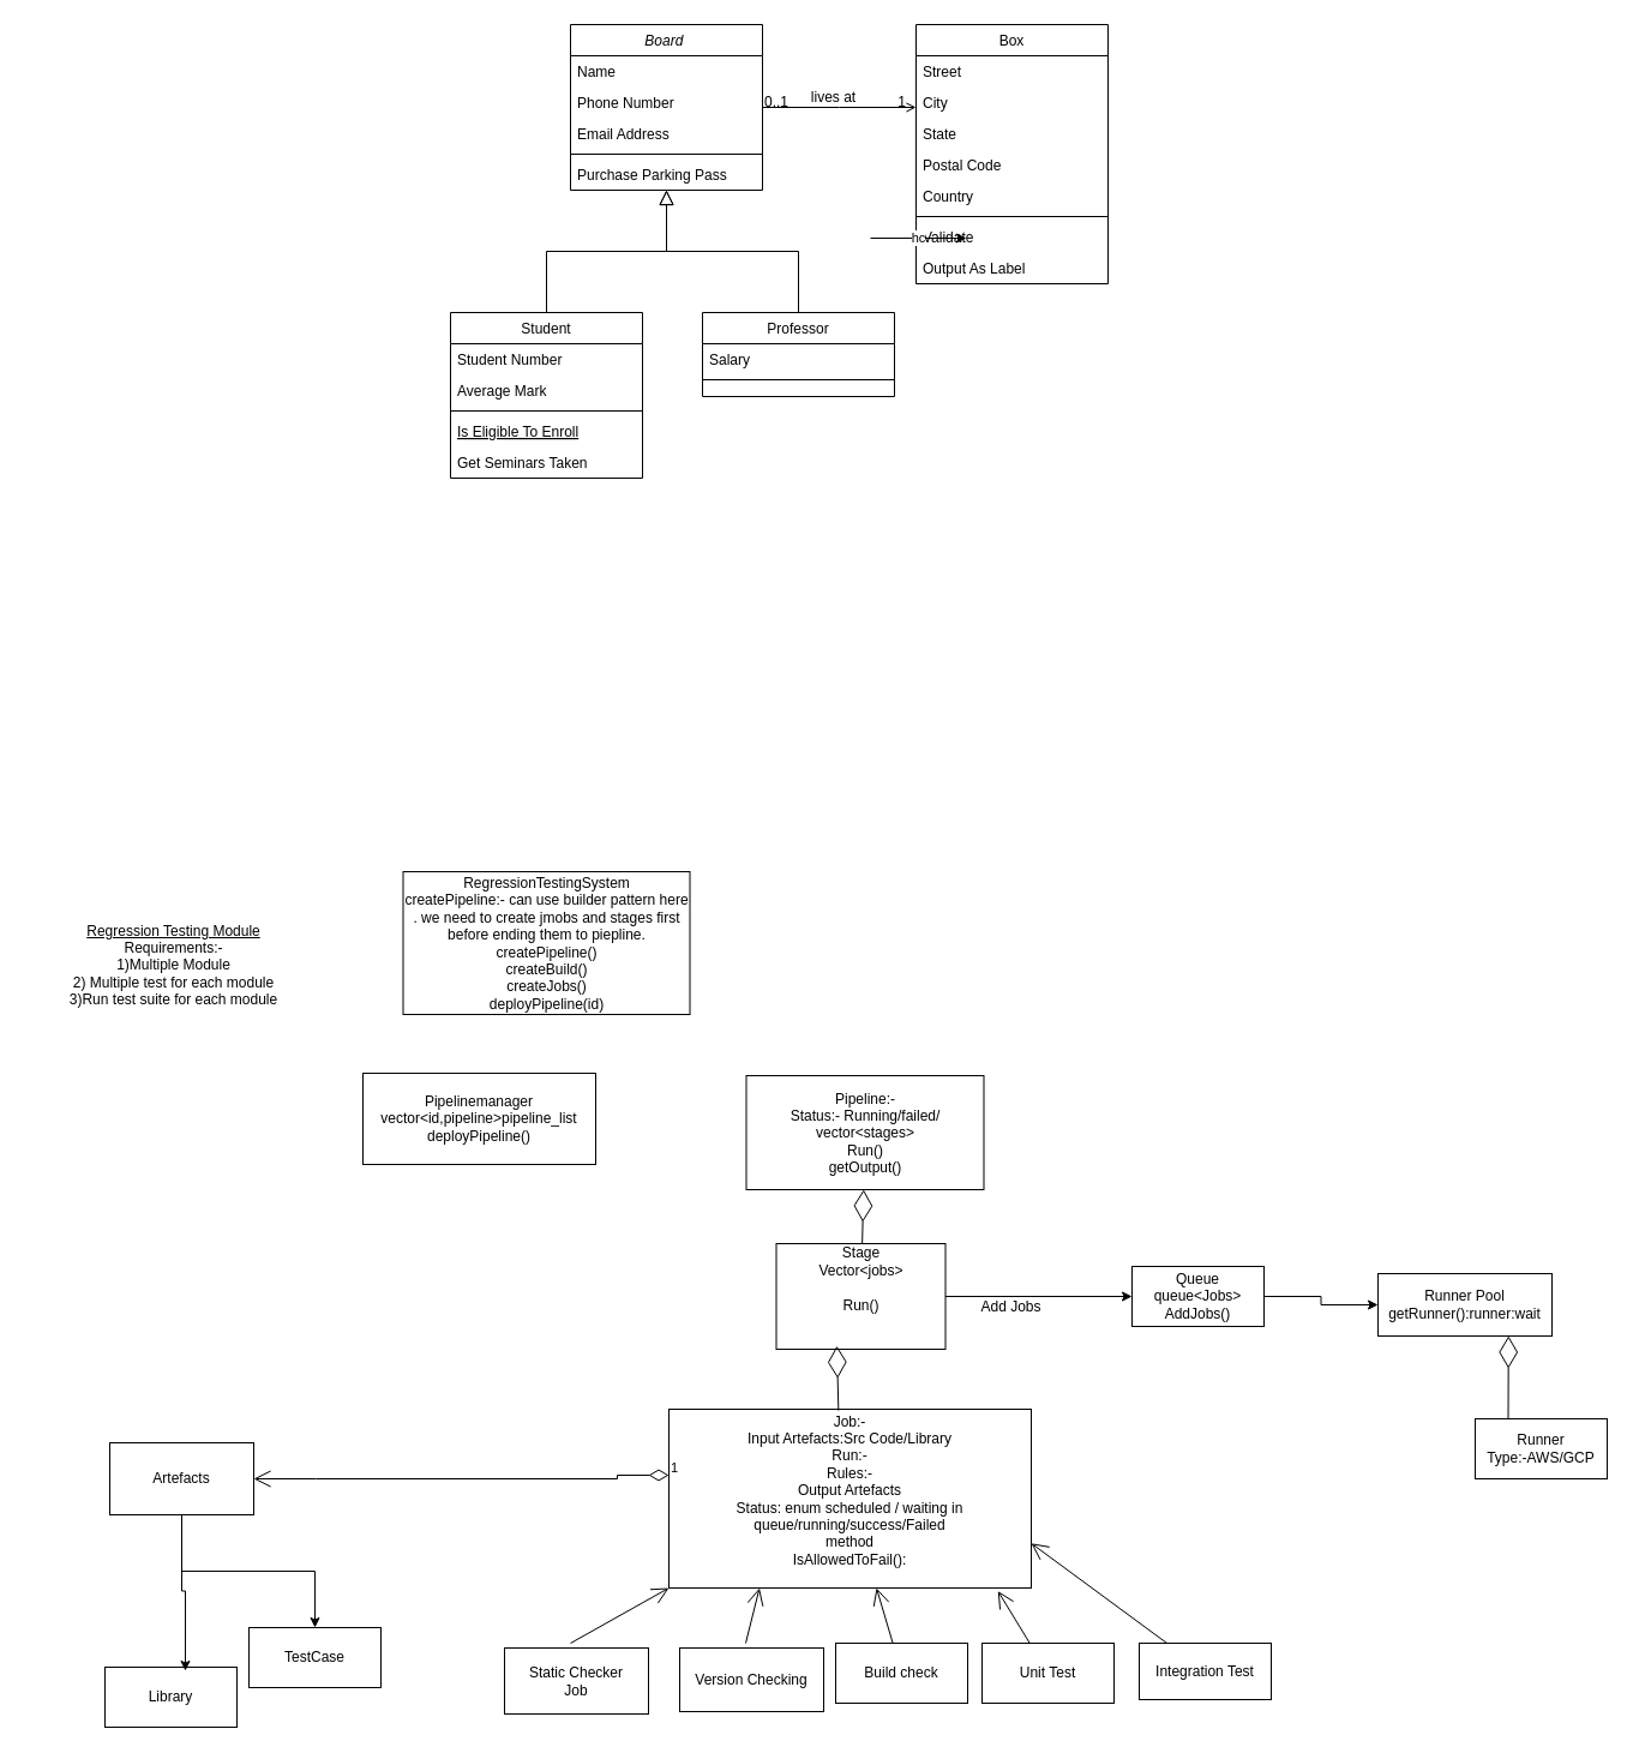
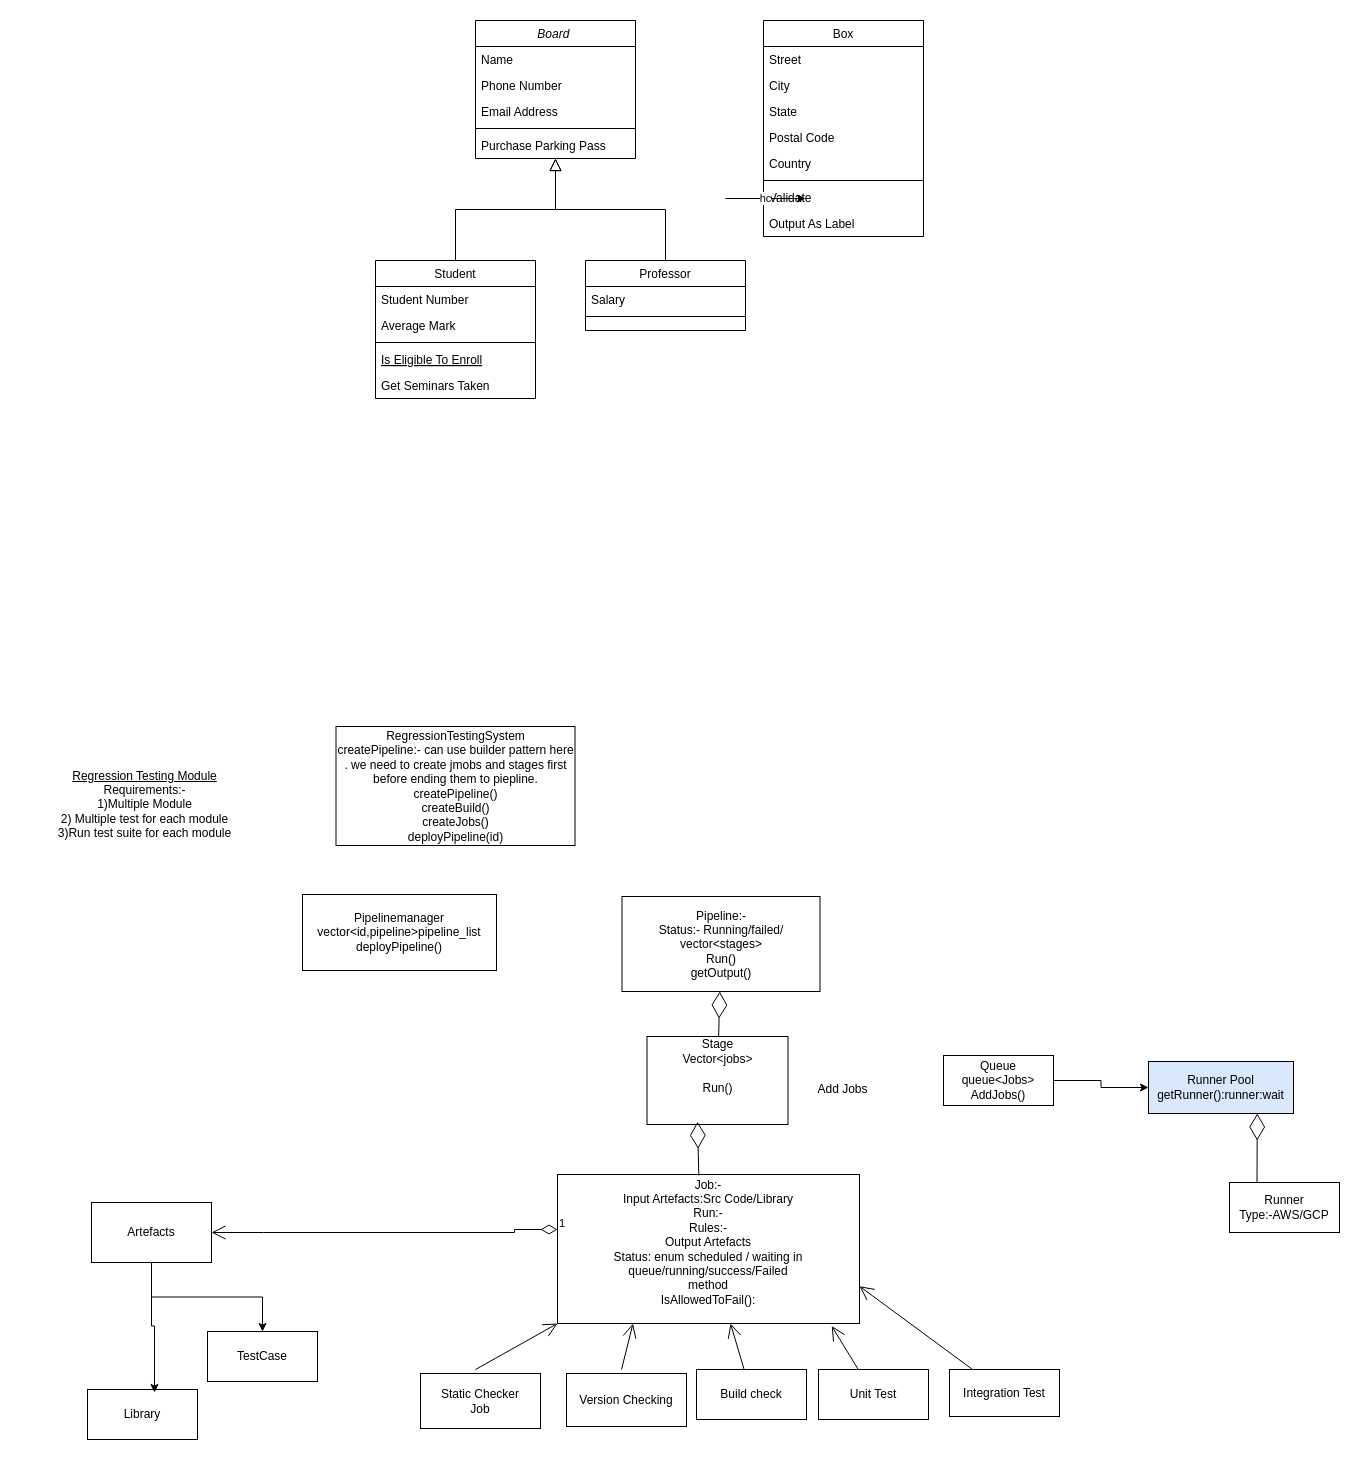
- <mxCell id="28" value="" style="endArrow=open;shadow=0;strokeWidth=1;rounded=0;curved=0;endFill=1;edgeStyle=elbowEdgeStyle;elbow=vertical;" parent="1" source="2" target="19" edge="1"><mxGeometry x="0.5" y="41" relative="1" as="geometry"><mxPoint x="635" y="92" as="sourcePoint" /><mxPoint x="795" y="92" as="targetPoint" /><mxPoint x="-40" y="32" as="offset" /></mxGeometry></mxCell>
- <mxCell id="29" value="0..1" style="resizable=0;align=left;verticalAlign=bottom;labelBackgroundColor=none;fontSize=12;" parent="28" connectable="0" vertex="1"><mxGeometry x="-1" relative="1" as="geometry"><mxPoint y="4" as="offset" /></mxGeometry></mxCell>
- <mxCell id="30" value="1" style="resizable=0;align=right;verticalAlign=bottom;labelBackgroundColor=none;fontSize=12;" parent="28" connectable="0" vertex="1"><mxGeometry x="1" relative="1" as="geometry"><mxPoint x="-7" y="4" as="offset" /></mxGeometry></mxCell>
- <mxCell id="31" value="lives at" style="text;html=1;resizable=0;points=[];;align=center;verticalAlign=middle;labelBackgroundColor=none;rounded=0;shadow=0;strokeWidth=1;fontSize=12;" parent="28" vertex="1" connectable="0"><mxGeometry x="0.5" y="49" relative="1" as="geometry"><mxPoint x="-38" y="40" as="offset" /></mxGeometry></mxCell>
- <mxCell id="37" style="edgeStyle=orthogonalEdgeStyle;rounded=0;orthogonalLoop=1;jettySize=auto;html=1;entryX=0;entryY=0.5;entryDx=0;entryDy=0;" edge="1" parent="1" source="38" target="52"><mxGeometry relative="1" as="geometry" /></mxCell>
- <mxCell id="54" value="Runner Pool&lt;div&gt;getRunner():runner:wait&lt;/div&gt;" style="html=1;whiteSpace=wrap;" vertex="1" parent="1"><mxGeometry x="1148" y="1061" width="145" height="52" as="geometry" /></mxCell>
+ <mxCell id="54" value="Runner Pool&lt;div&gt;getRunner():runner:wait&lt;/div&gt;" style="html=1;whiteSpace=wrap;fillColor=#dae8fc;" vertex="1" parent="1"><mxGeometry x="1148" y="1061" width="145" height="52" as="geometry" /></mxCell>
- <mxCell id="58" value="TestCase" style="html=1;whiteSpace=wrap;" vertex="1" parent="1"><mxGeometry x="207" y="1356" width="110" height="50" as="geometry" /></mxCell>
+ <mxCell id="58" value="TestCase" style="html=1;whiteSpace=wrap;" vertex="1" parent="1"><mxGeometry x="207" y="1331" width="110" height="50" as="geometry" /></mxCell>
